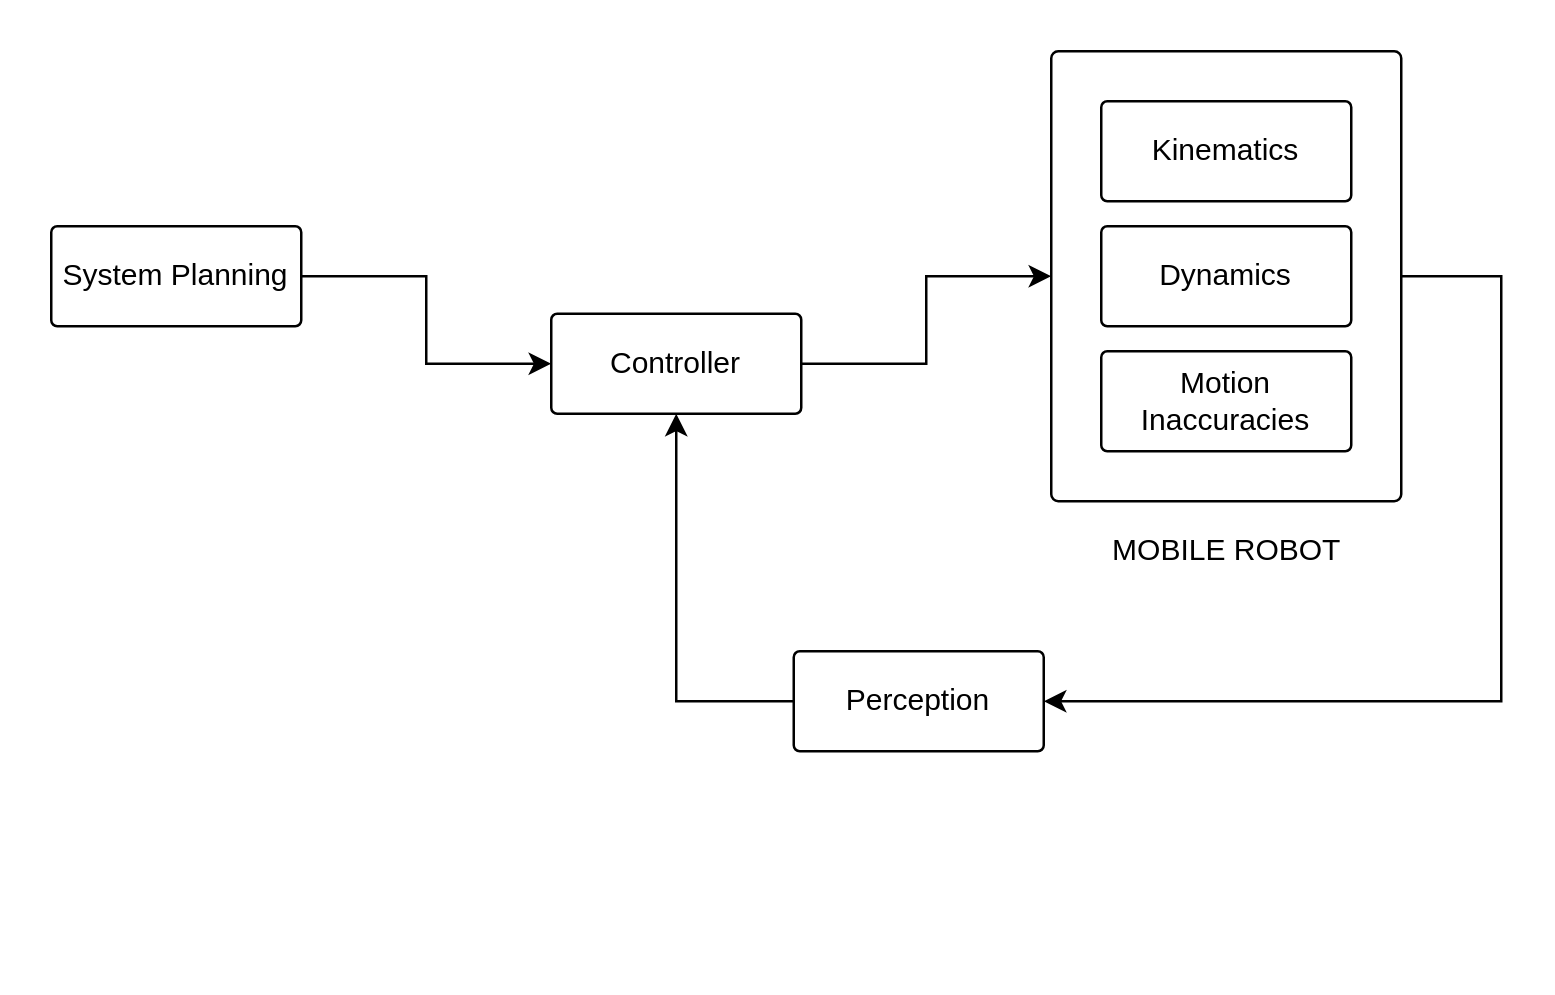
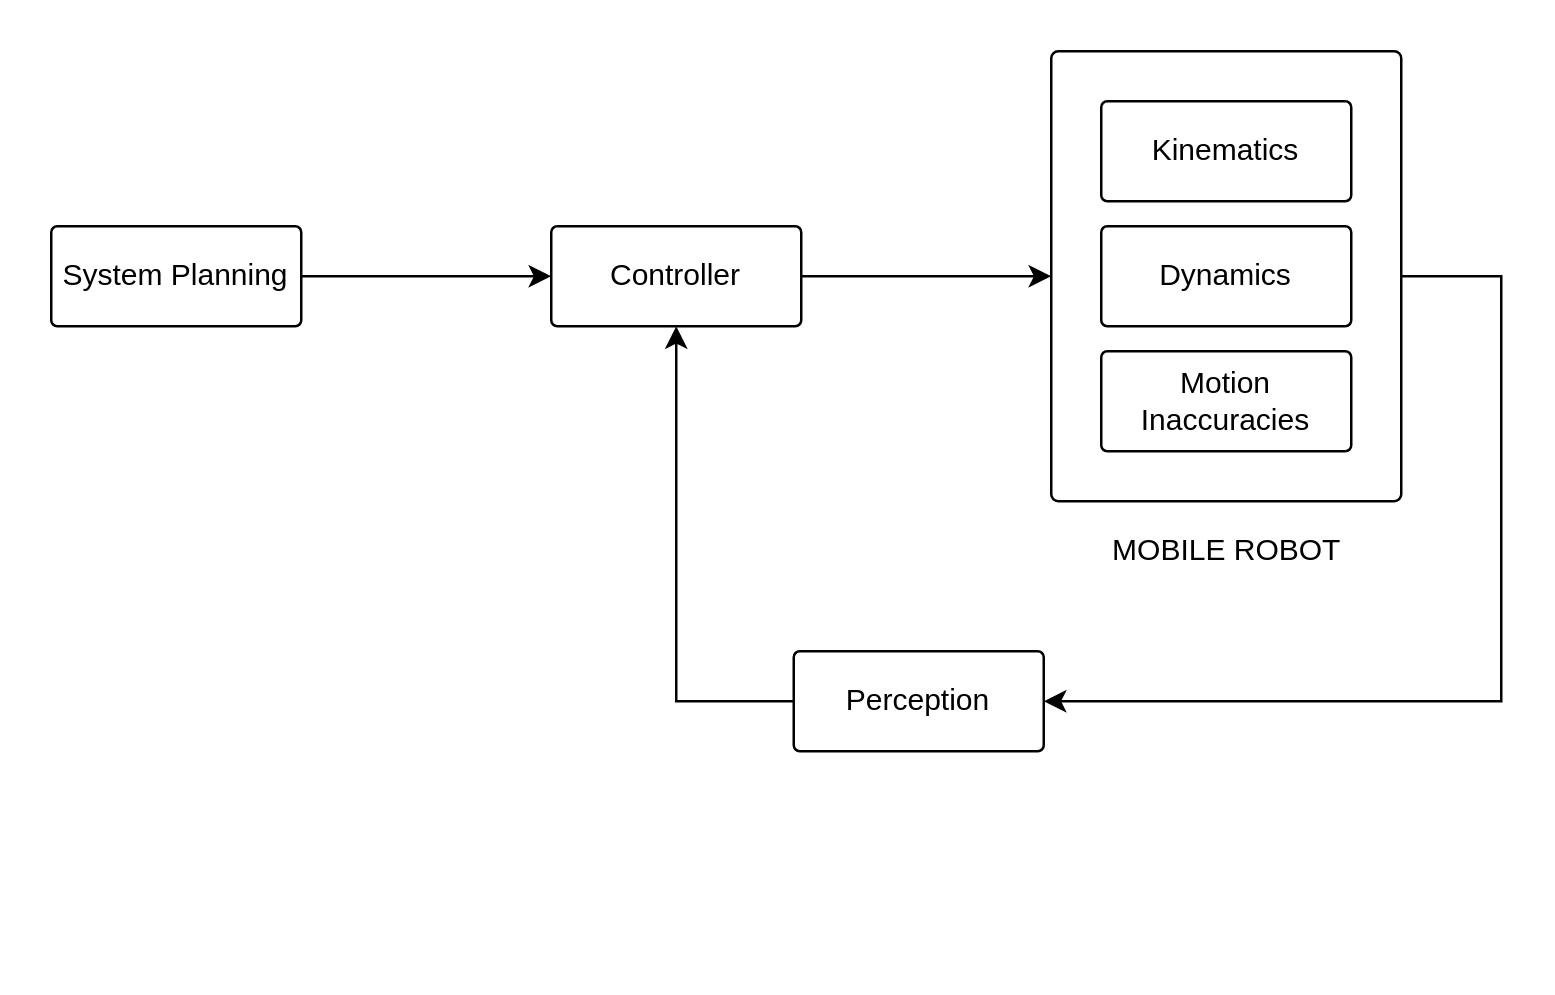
- <mxCell id="11" value="Controller" style="rounded=1;whiteSpace=wrap;html=1;imageHeight=24;arcSize=6;" vertex="1" parent="1"><mxGeometry x="220" y="125" width="100" height="40" as="geometry" /></mxCell>
+ <mxCell id="11" value="Controller" style="rounded=1;whiteSpace=wrap;html=1;imageHeight=24;arcSize=6;" vertex="1" parent="1"><mxGeometry x="220" y="90" width="100" height="40" as="geometry" /></mxCell>
